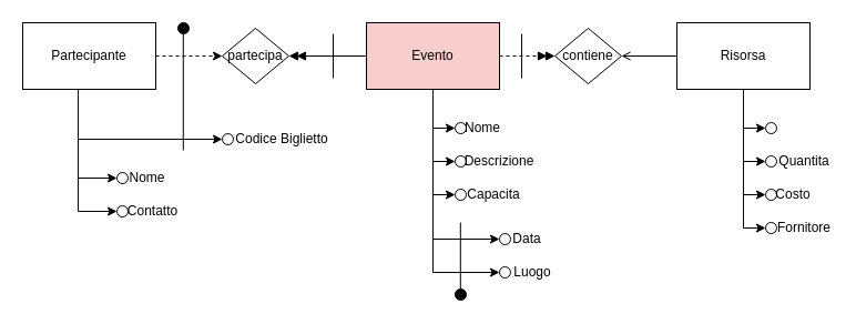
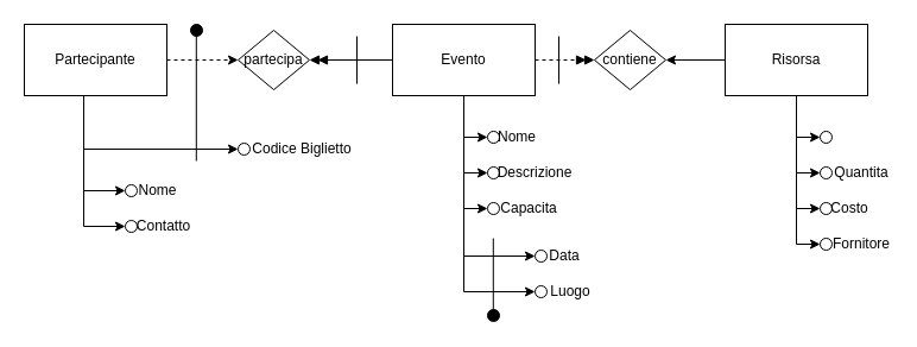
- <mxCell id="9" value="Evento" style="rounded=0;whiteSpace=wrap;html=1;fillColor=#f8cecc;" vertex="1" parent="1"><mxGeometry x="330" y="20" width="120" height="60" as="geometry" /></mxCell>
+ <mxCell id="9" value="Evento" style="rounded=0;whiteSpace=wrap;html=1;" vertex="1" parent="1"><mxGeometry x="330" y="20" width="120" height="60" as="geometry" /></mxCell>
- <mxCell id="19" style="edgeStyle=orthogonalEdgeStyle;rounded=0;orthogonalLoop=1;jettySize=auto;html=1;endArrow=open;endFill=1;" edge="1" parent="1" source="20" target="42"><mxGeometry relative="1" as="geometry" /></mxCell>
+ <mxCell id="19" style="edgeStyle=orthogonalEdgeStyle;rounded=0;orthogonalLoop=1;jettySize=auto;html=1;endArrow=classic;endFill=1;" edge="1" parent="1" source="20" target="42"><mxGeometry relative="1" as="geometry" /></mxCell>
